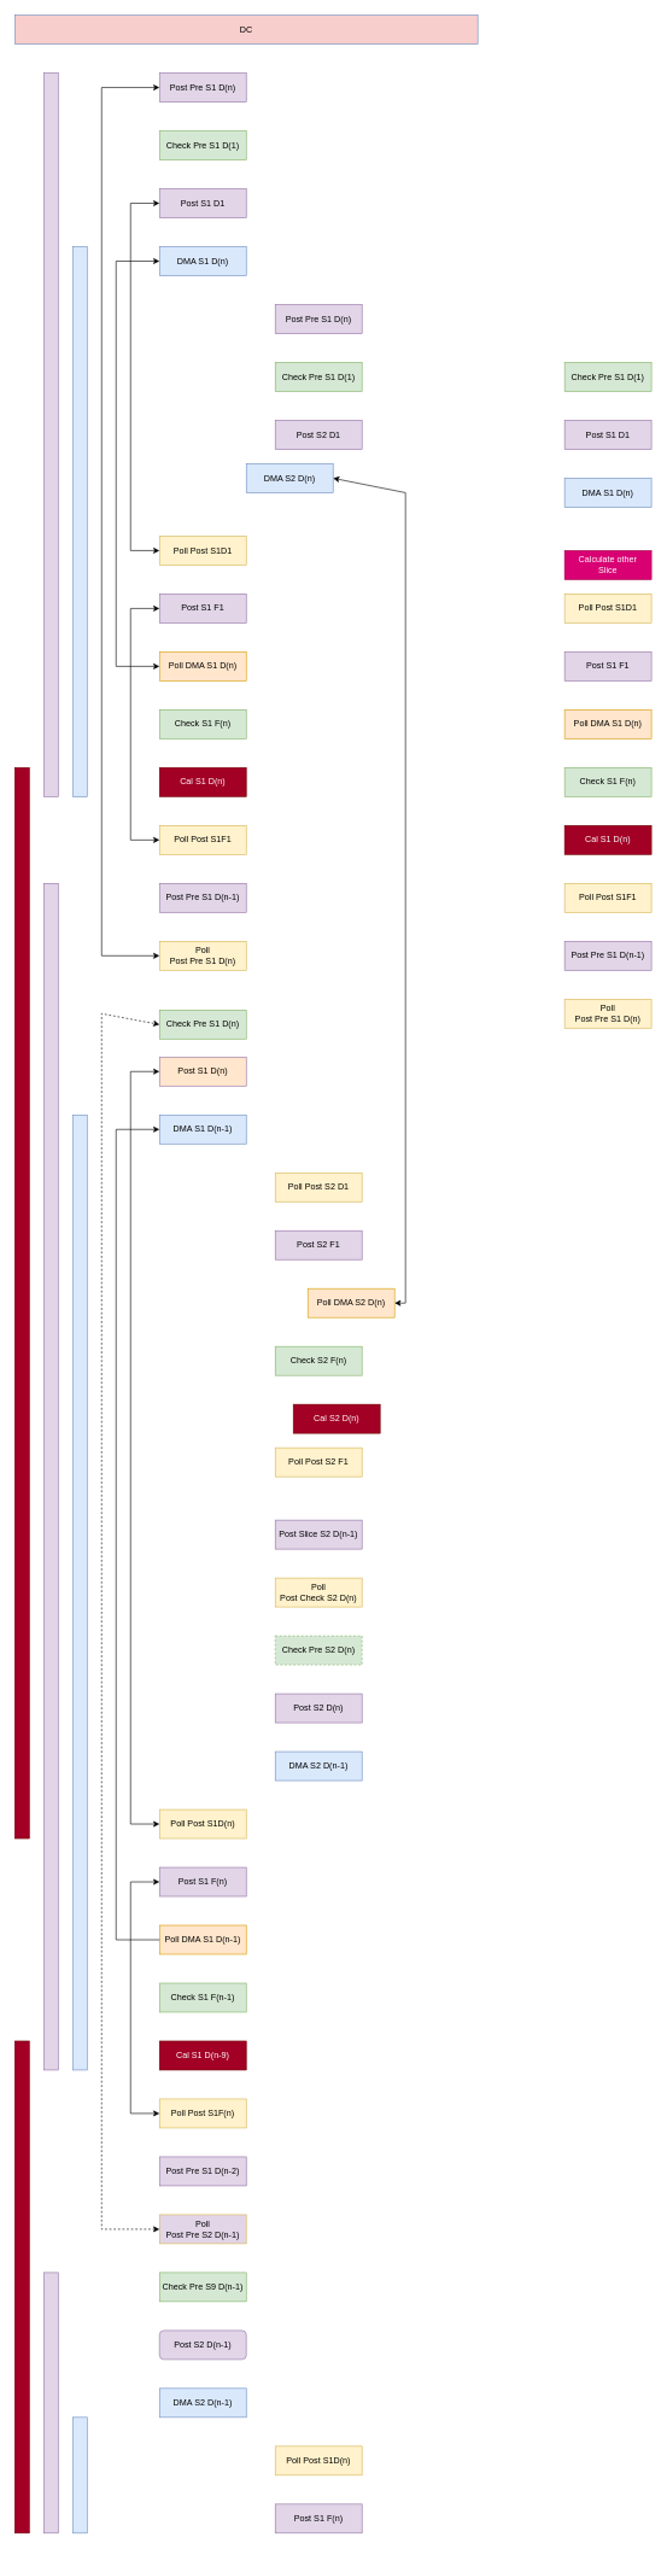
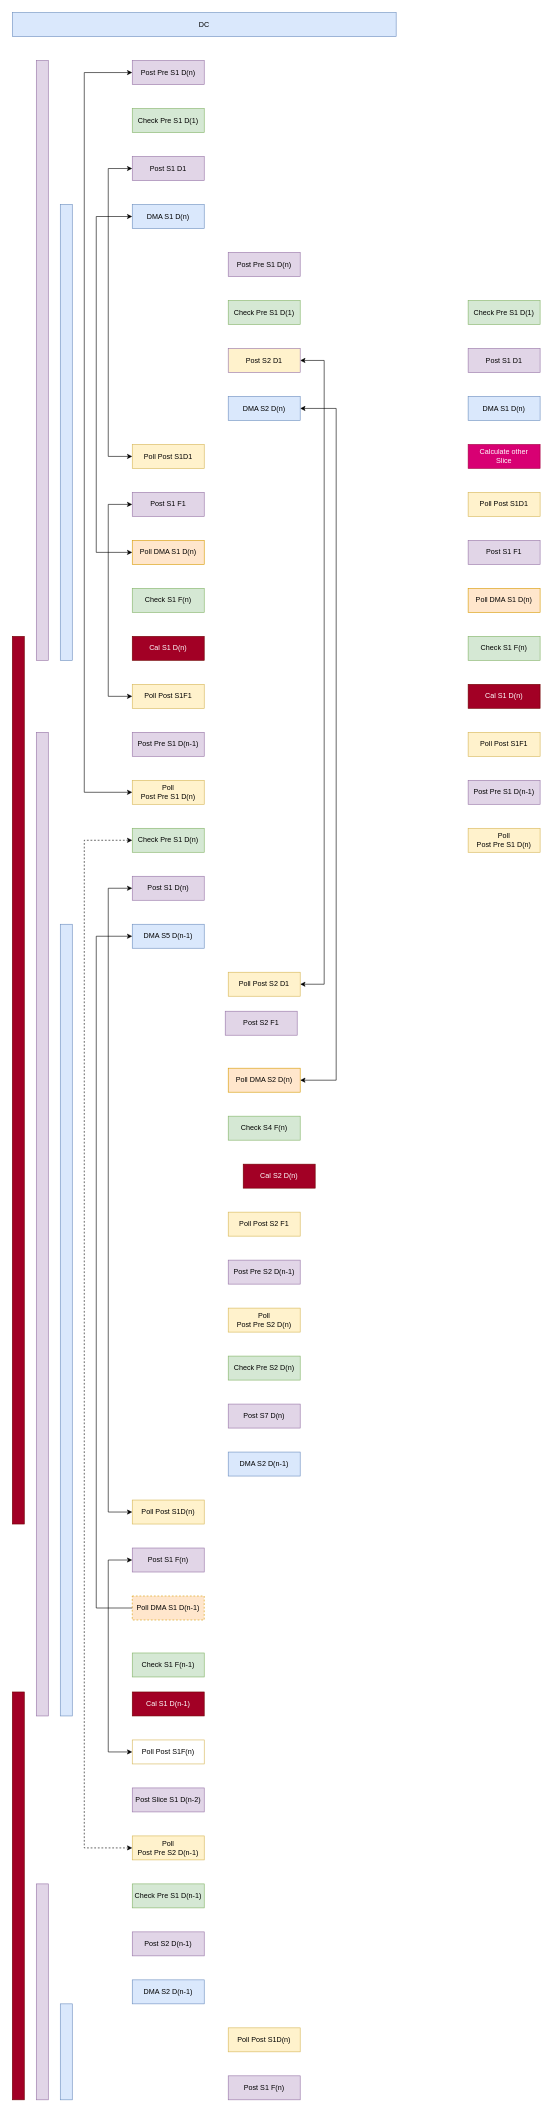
- <mxCell id="2" value="DC" style="rounded=0;whiteSpace=wrap;html=1;fillColor=#f8cecc;strokeColor=#6c8ebf;" vertex="1" parent="1"><mxGeometry x="20" y="20" width="640" height="40" as="geometry" /></mxCell>
+ <mxCell id="2" value="DC" style="rounded=0;whiteSpace=wrap;html=1;fillColor=#dae8fc;strokeColor=#6c8ebf;" vertex="1" parent="1"><mxGeometry x="20" y="20" width="640" height="40" as="geometry" /></mxCell>
- <mxCell id="6" value="Post S2 D1" style="rounded=0;whiteSpace=wrap;html=1;fillColor=#e1d5e7;strokeColor=#9673a6;" vertex="1" parent="1"><mxGeometry x="380" y="580" width="120" height="40" as="geometry" /></mxCell>
+ <mxCell id="6" value="Post S2 D1" style="rounded=0;whiteSpace=wrap;html=1;fillColor=#fff2cc;strokeColor=#9673a6;" vertex="1" parent="1"><mxGeometry x="380" y="580" width="120" height="40" as="geometry" /></mxCell>
+ <mxCell id="30" value="" style="endArrow=classic;startArrow=classic;html=1;rounded=0;entryX=1;entryY=0.5;entryDx=0;entryDy=0;exitX=1;exitY=0.5;exitDx=0;exitDy=0;" edge="1" parent="1" source="15" target="6"><mxGeometry width="50" height="50" relative="1" as="geometry"><mxPoint x="680" y="880" as="sourcePoint" /><mxPoint x="680" y="560" as="targetPoint" /><Array as="points"><mxPoint x="540" y="1640" /><mxPoint x="540" y="600" /></Array></mxGeometry></mxCell>
- <mxCell id="8" value="DMA S2 D(n)" style="rounded=0;whiteSpace=wrap;html=1;fillColor=#dae8fc;strokeColor=#6c8ebf;" vertex="1" parent="1"><mxGeometry x="340" y="640" width="120" height="40" as="geometry" /></mxCell>
+ <mxCell id="8" value="DMA S2 D(n)" style="rounded=0;whiteSpace=wrap;html=1;fillColor=#dae8fc;strokeColor=#6c8ebf;" vertex="1" parent="1"><mxGeometry x="380" y="660" width="120" height="40" as="geometry" /></mxCell>
- <mxCell id="75" value="Calculate other &lt;br&gt;Slice" style="rounded=0;whiteSpace=wrap;html=1;fillColor=#d80073;strokeColor=#A50040;fontColor=#ffffff;" vertex="1" parent="1"><mxGeometry x="780" y="760" width="120" height="40" as="geometry" /></mxCell>
+ <mxCell id="75" value="Calculate other &lt;br&gt;Slice" style="rounded=0;whiteSpace=wrap;html=1;fillColor=#d80073;strokeColor=#A50040;fontColor=#ffffff;" vertex="1" parent="1"><mxGeometry x="780" y="740" width="120" height="40" as="geometry" /></mxCell>
- <mxCell id="39" value="Check Pre S1 D(n)" style="rounded=0;whiteSpace=wrap;html=1;fillColor=#d5e8d4;strokeColor=#82b366;" vertex="1" parent="1"><mxGeometry x="220" y="1395" width="120" height="40" as="geometry" /></mxCell>
+ <mxCell id="39" value="Check Pre S1 D(n)" style="rounded=0;whiteSpace=wrap;html=1;fillColor=#d5e8d4;strokeColor=#82b366;" vertex="1" parent="1"><mxGeometry x="220" y="1380" width="120" height="40" as="geometry" /></mxCell>
- <mxCell id="11" value="Post S1 D(n)" style="rounded=0;whiteSpace=wrap;html=1;fillColor=#ffe6cc;strokeColor=#9673a6;" vertex="1" parent="1"><mxGeometry x="220" y="1460" width="120" height="40" as="geometry" /></mxCell>
+ <mxCell id="11" value="Post S1 D(n)" style="rounded=0;whiteSpace=wrap;html=1;fillColor=#e1d5e7;strokeColor=#9673a6;" vertex="1" parent="1"><mxGeometry x="220" y="1460" width="120" height="40" as="geometry" /></mxCell>
- <mxCell id="12" value="DMA S1 D(n-1)" style="rounded=0;whiteSpace=wrap;html=1;fillColor=#dae8fc;strokeColor=#6c8ebf;" vertex="1" parent="1"><mxGeometry x="220" y="1540" width="120" height="40" as="geometry" /></mxCell>
+ <mxCell id="12" value="DMA S5 D(n-1)" style="rounded=0;whiteSpace=wrap;html=1;fillColor=#dae8fc;strokeColor=#6c8ebf;" vertex="1" parent="1"><mxGeometry x="220" y="1540" width="120" height="40" as="geometry" /></mxCell>
- <mxCell id="16" value="Post S2 F1" style="rounded=0;whiteSpace=wrap;html=1;fillColor=#e1d5e7;strokeColor=#9673a6;" vertex="1" parent="1"><mxGeometry x="380" y="1700" width="120" height="40" as="geometry" /></mxCell>
+ <mxCell id="16" value="Post S2 F1" style="rounded=0;whiteSpace=wrap;html=1;fillColor=#e1d5e7;strokeColor=#9673a6;" vertex="1" parent="1"><mxGeometry x="375" y="1685" width="120" height="40" as="geometry" /></mxCell>
- <mxCell id="18" value="Poll DMA S2 D(n)" style="rounded=0;whiteSpace=wrap;html=1;fillColor=#ffe6cc;strokeColor=#d79b00;" vertex="1" parent="1"><mxGeometry x="425" y="1780" width="120" height="40" as="geometry" /></mxCell>
+ <mxCell id="18" value="Poll DMA S2 D(n)" style="rounded=0;whiteSpace=wrap;html=1;fillColor=#ffe6cc;strokeColor=#d79b00;" vertex="1" parent="1"><mxGeometry x="380" y="1780" width="120" height="40" as="geometry" /></mxCell>
- <mxCell id="17" value="Check S2 F(n)" style="rounded=0;whiteSpace=wrap;html=1;fillColor=#d5e8d4;strokeColor=#82b366;" vertex="1" parent="1"><mxGeometry x="380" y="1860" width="120" height="40" as="geometry" /></mxCell>
+ <mxCell id="17" value="Check S4 F(n)" style="rounded=0;whiteSpace=wrap;html=1;fillColor=#d5e8d4;strokeColor=#82b366;" vertex="1" parent="1"><mxGeometry x="380" y="1860" width="120" height="40" as="geometry" /></mxCell>
- <mxCell id="20" value="Poll Post S2 F1" style="rounded=0;whiteSpace=wrap;html=1;fillColor=#fff2cc;strokeColor=#d6b656;" vertex="1" parent="1"><mxGeometry x="380" y="2000" width="120" height="40" as="geometry" /></mxCell>
+ <mxCell id="20" value="Poll Post S2 F1" style="rounded=0;whiteSpace=wrap;html=1;fillColor=#fff2cc;strokeColor=#d6b656;" vertex="1" parent="1"><mxGeometry x="380" y="2020" width="120" height="40" as="geometry" /></mxCell>
- <mxCell id="45" value="Post Slice S2 D(n-1)" style="rounded=0;whiteSpace=wrap;html=1;fillColor=#e1d5e7;strokeColor=#9673a6;" vertex="1" parent="1"><mxGeometry x="380" y="2100" width="120" height="40" as="geometry" /></mxCell>
+ <mxCell id="45" value="Post Pre S2 D(n-1)" style="rounded=0;whiteSpace=wrap;html=1;fillColor=#e1d5e7;strokeColor=#9673a6;" vertex="1" parent="1"><mxGeometry x="380" y="2100" width="120" height="40" as="geometry" /></mxCell>
- <mxCell id="47" value="Poll &lt;br&gt;Post Check S2 D(n)" style="rounded=0;whiteSpace=wrap;html=1;fillColor=#fff2cc;strokeColor=#d6b656;" vertex="1" parent="1"><mxGeometry x="380" y="2180" width="120" height="40" as="geometry" /></mxCell>
+ <mxCell id="47" value="Poll &lt;br&gt;Post Pre S2 D(n)" style="rounded=0;whiteSpace=wrap;html=1;fillColor=#fff2cc;strokeColor=#d6b656;" vertex="1" parent="1"><mxGeometry x="380" y="2180" width="120" height="40" as="geometry" /></mxCell>
- <mxCell id="46" value="Check Pre S2 D(n)" style="rounded=0;whiteSpace=wrap;html=1;fillColor=#d5e8d4;strokeColor=#82b366;dashed=1;" vertex="1" parent="1"><mxGeometry x="380" y="2260" width="120" height="40" as="geometry" /></mxCell>
+ <mxCell id="46" value="Check Pre S2 D(n)" style="rounded=0;whiteSpace=wrap;html=1;fillColor=#d5e8d4;strokeColor=#82b366;" vertex="1" parent="1"><mxGeometry x="380" y="2260" width="120" height="40" as="geometry" /></mxCell>
- <mxCell id="43" value="Post S2 D(n)" style="rounded=0;whiteSpace=wrap;html=1;fillColor=#e1d5e7;strokeColor=#9673a6;" vertex="1" parent="1"><mxGeometry x="380" y="2340" width="120" height="40" as="geometry" /></mxCell>
+ <mxCell id="43" value="Post S7 D(n)" style="rounded=0;whiteSpace=wrap;html=1;fillColor=#e1d5e7;strokeColor=#9673a6;" vertex="1" parent="1"><mxGeometry x="380" y="2340" width="120" height="40" as="geometry" /></mxCell>
- <mxCell id="23" value="Poll DMA S1 D(n-1)" style="rounded=0;whiteSpace=wrap;html=1;fillColor=#ffe6cc;strokeColor=#d79b00;" vertex="1" parent="1"><mxGeometry x="220" y="2660" width="120" height="40" as="geometry" /></mxCell>
+ <mxCell id="23" value="Poll DMA S1 D(n-1)" style="rounded=0;whiteSpace=wrap;html=1;fillColor=#ffe6cc;strokeColor=#d79b00;dashed=1;" vertex="1" parent="1"><mxGeometry x="220" y="2660" width="120" height="40" as="geometry" /></mxCell>
- <mxCell id="22" value="Check S1 F(n-1)" style="rounded=0;whiteSpace=wrap;html=1;fillColor=#d5e8d4;strokeColor=#82b366;" vertex="1" parent="1"><mxGeometry x="220" y="2740" width="120" height="40" as="geometry" /></mxCell>
+ <mxCell id="22" value="Check S1 F(n-1)" style="rounded=0;whiteSpace=wrap;html=1;fillColor=#d5e8d4;strokeColor=#82b366;" vertex="1" parent="1"><mxGeometry x="220" y="2755" width="120" height="40" as="geometry" /></mxCell>
- <mxCell id="24" value="Cal S1 D(n-9)" style="rounded=0;whiteSpace=wrap;html=1;fillColor=#a20025;strokeColor=#6F0000;fontColor=#ffffff;" vertex="1" parent="1"><mxGeometry x="220" y="2820" width="120" height="40" as="geometry" /></mxCell>
+ <mxCell id="24" value="Cal S1 D(n-1)" style="rounded=0;whiteSpace=wrap;html=1;fillColor=#a20025;strokeColor=#6F0000;fontColor=#ffffff;" vertex="1" parent="1"><mxGeometry x="220" y="2820" width="120" height="40" as="geometry" /></mxCell>
- <mxCell id="26" value="Poll Post S1F(n)" style="rounded=0;whiteSpace=wrap;html=1;fillColor=#fff2cc;strokeColor=#d6b656;" vertex="1" parent="1"><mxGeometry x="220" y="2900" width="120" height="40" as="geometry" /></mxCell>
+ <mxCell id="26" value="Poll Post S1F(n)" style="rounded=0;whiteSpace=wrap;html=1;fillColor=#ffffff;strokeColor=#d6b656;" vertex="1" parent="1"><mxGeometry x="220" y="2900" width="120" height="40" as="geometry" /></mxCell>
- <mxCell id="52" value="Post Pre S1 D(n-2)" style="rounded=0;whiteSpace=wrap;html=1;fillColor=#e1d5e7;strokeColor=#9673a6;" vertex="1" parent="1"><mxGeometry x="220" y="2980" width="120" height="40" as="geometry" /></mxCell>
+ <mxCell id="52" value="Post Slice S1 D(n-2)" style="rounded=0;whiteSpace=wrap;html=1;fillColor=#e1d5e7;strokeColor=#9673a6;" vertex="1" parent="1"><mxGeometry x="220" y="2980" width="120" height="40" as="geometry" /></mxCell>
- <mxCell id="54" value="Poll &lt;br&gt;Post Pre S2 D(n-1)" style="rounded=0;whiteSpace=wrap;html=1;fillColor=#e1d5e7;strokeColor=#d6b656;" vertex="1" parent="1"><mxGeometry x="220" y="3060" width="120" height="40" as="geometry" /></mxCell>
+ <mxCell id="54" value="Poll &lt;br&gt;Post Pre S2 D(n-1)" style="rounded=0;whiteSpace=wrap;html=1;fillColor=#fff2cc;strokeColor=#d6b656;" vertex="1" parent="1"><mxGeometry x="220" y="3060" width="120" height="40" as="geometry" /></mxCell>
- <mxCell id="53" value="Check Pre S9 D(n-1)" style="rounded=0;whiteSpace=wrap;html=1;fillColor=#d5e8d4;strokeColor=#82b366;" vertex="1" parent="1"><mxGeometry x="220" y="3140" width="120" height="40" as="geometry" /></mxCell>
+ <mxCell id="53" value="Check Pre S1 D(n-1)" style="rounded=0;whiteSpace=wrap;html=1;fillColor=#d5e8d4;strokeColor=#82b366;" vertex="1" parent="1"><mxGeometry x="220" y="3140" width="120" height="40" as="geometry" /></mxCell>
- <mxCell id="50" value="Post S2 D(n-1)" style="whiteSpace=wrap;html=1;fillColor=#e1d5e7;strokeColor=#9673a6;rounded=1;" vertex="1" parent="1"><mxGeometry x="220" y="3220" width="120" height="40" as="geometry" /></mxCell>
+ <mxCell id="50" value="Post S2 D(n-1)" style="rounded=0;whiteSpace=wrap;html=1;fillColor=#e1d5e7;strokeColor=#9673a6;" vertex="1" parent="1"><mxGeometry x="220" y="3220" width="120" height="40" as="geometry" /></mxCell>
